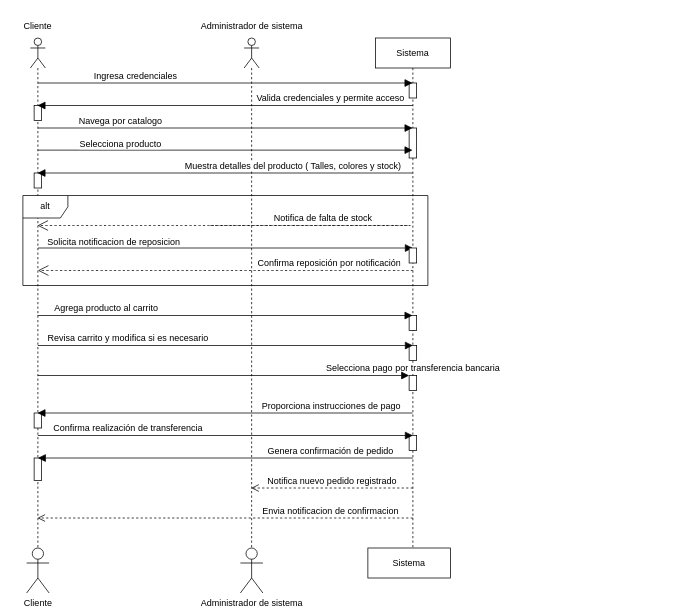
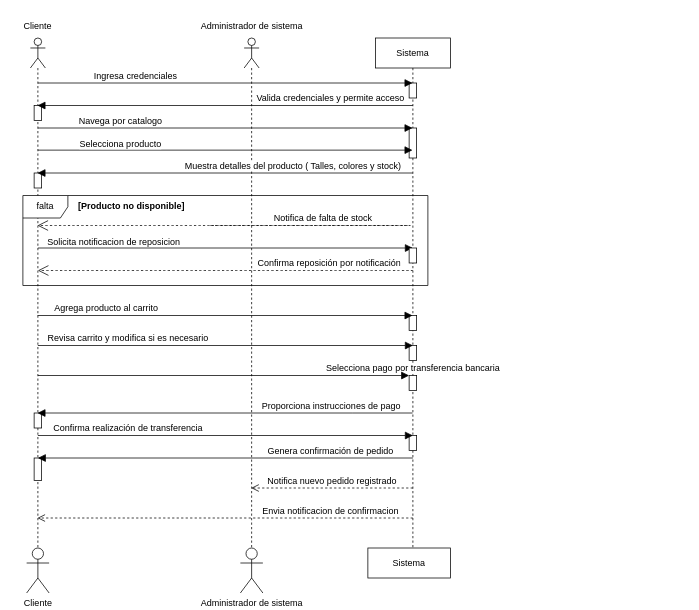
- <mxCell id="19" value="alt" style="shape=umlFrame;whiteSpace=wrap;html=1;pointerEvents=0;" vertex="1" parent="1"><mxGeometry x="30" y="260" width="540" height="120" as="geometry" /></mxCell>
+ <mxCell id="19" value="falta" style="shape=umlFrame;whiteSpace=wrap;html=1;pointerEvents=0;" vertex="1" parent="1"><mxGeometry x="30" y="260" width="540" height="120" as="geometry" /></mxCell>
+ <mxCell id="35" value="&lt;b&gt;[Producto no disponible]&lt;/b&gt;" style="text;html=1;align=center;verticalAlign=middle;whiteSpace=wrap;rounded=0;" vertex="1" parent="1"><mxGeometry x="90" y="260" width="170" height="30" as="geometry" /></mxCell>
